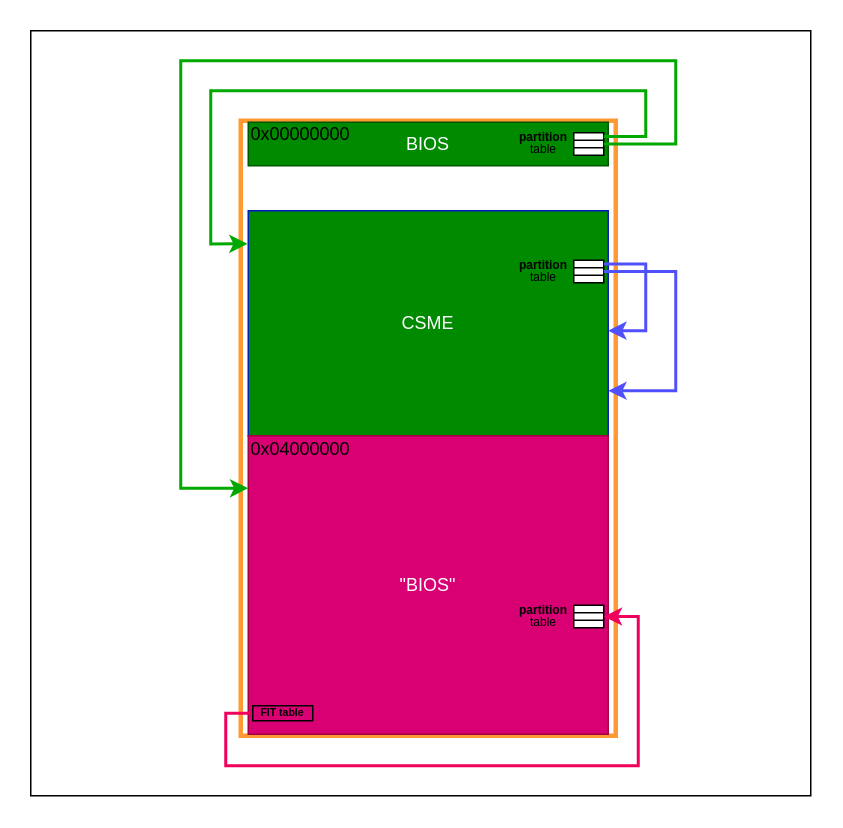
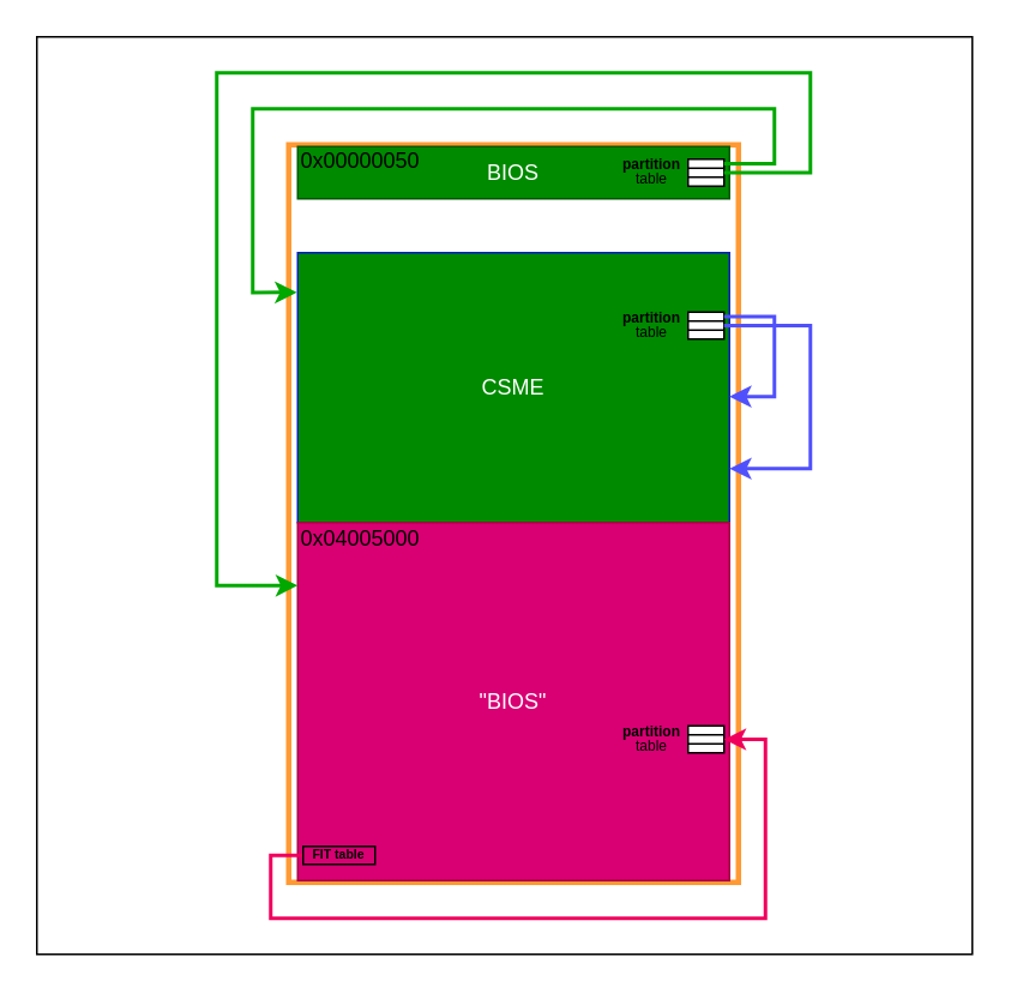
- <mxCell id="41" value="0x00000000" style="text;html=1;align=center;verticalAlign=middle;whiteSpace=wrap;rounded=0;" vertex="1" parent="1"><mxGeometry x="165" y="79" width="70" height="20" as="geometry" /></mxCell>
+ <mxCell id="41" value="0x00000050" style="text;html=1;align=center;verticalAlign=middle;whiteSpace=wrap;rounded=0;" vertex="1" parent="1"><mxGeometry x="165" y="79" width="70" height="20" as="geometry" /></mxCell>
- <mxCell id="40" value="0x04000000" style="text;html=1;align=center;verticalAlign=middle;whiteSpace=wrap;rounded=0;" vertex="1" parent="1"><mxGeometry x="165" y="289" width="70" height="20" as="geometry" /></mxCell>
+ <mxCell id="40" value="0x04005000" style="text;html=1;align=center;verticalAlign=middle;whiteSpace=wrap;rounded=0;" vertex="1" parent="1"><mxGeometry x="165" y="289" width="70" height="20" as="geometry" /></mxCell>
